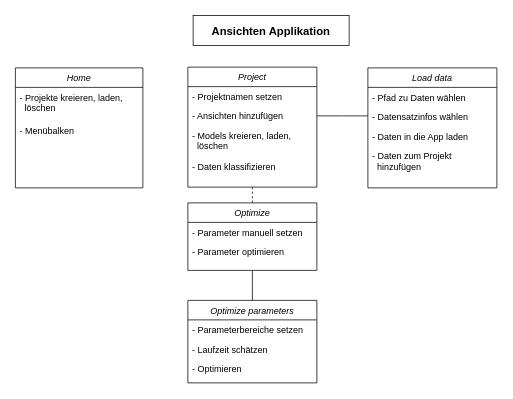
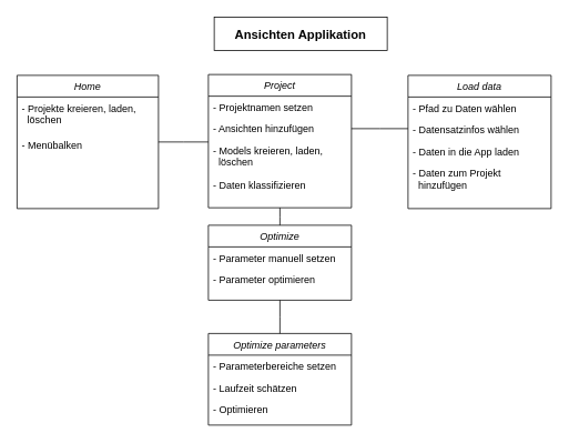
+ <mxCell id="10" value="" style="endArrow=none;shadow=0;strokeWidth=1;strokeColor=#000000;rounded=0;endFill=0;edgeStyle=elbowEdgeStyle;elbow=vertical;" parent="1" source="2" target="5" edge="1"><mxGeometry x="0.5" y="41" relative="1" as="geometry"><mxPoint x="310" y="162" as="sourcePoint" /><mxPoint x="470" y="162" as="targetPoint" /><mxPoint x="-40" y="32" as="offset" /></mxGeometry></mxCell>
- <mxCell id="20" value="" style="endArrow=none;shadow=0;strokeWidth=1;strokeColor=#000000;rounded=0;endFill=0;edgeStyle=elbowEdgeStyle;elbow=vertical;exitX=0.5;exitY=1;exitDx=0;exitDy=0;dashed=1;" parent="1" source="5" target="17" edge="1"><mxGeometry x="0.5" y="41" relative="1" as="geometry"><mxPoint x="190" y="380" as="sourcePoint" /><mxPoint x="470" y="383" as="targetPoint" /><mxPoint x="-40" y="32" as="offset" /></mxGeometry></mxCell>
+ <mxCell id="20" value="" style="endArrow=none;shadow=0;strokeWidth=1;strokeColor=#000000;rounded=0;endFill=0;edgeStyle=elbowEdgeStyle;elbow=vertical;exitX=0.5;exitY=1;exitDx=0;exitDy=0;" parent="1" source="5" target="17" edge="1"><mxGeometry x="0.5" y="41" relative="1" as="geometry"><mxPoint x="190" y="380" as="sourcePoint" /><mxPoint x="470" y="383" as="targetPoint" /><mxPoint x="-40" y="32" as="offset" /></mxGeometry></mxCell>
